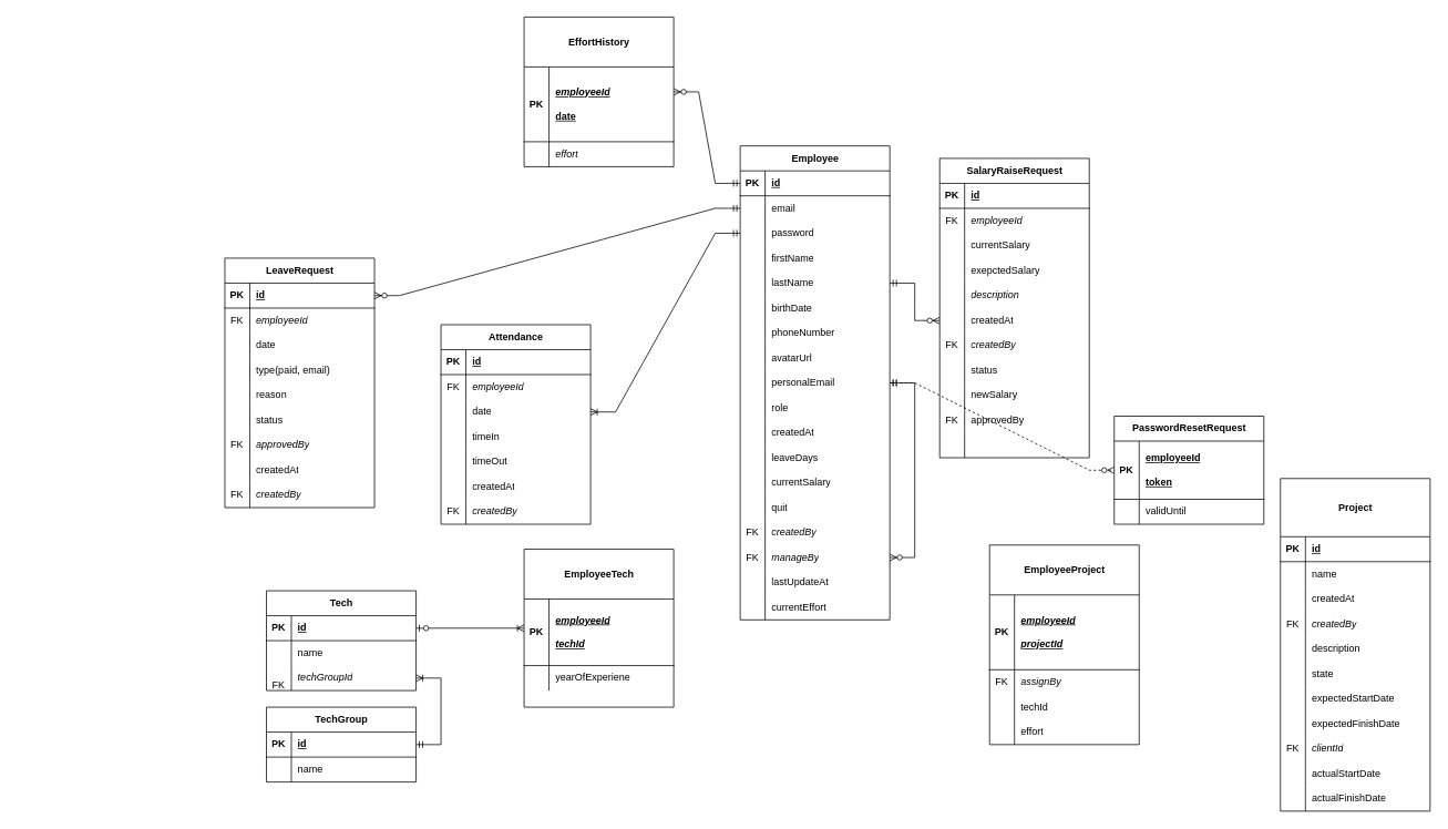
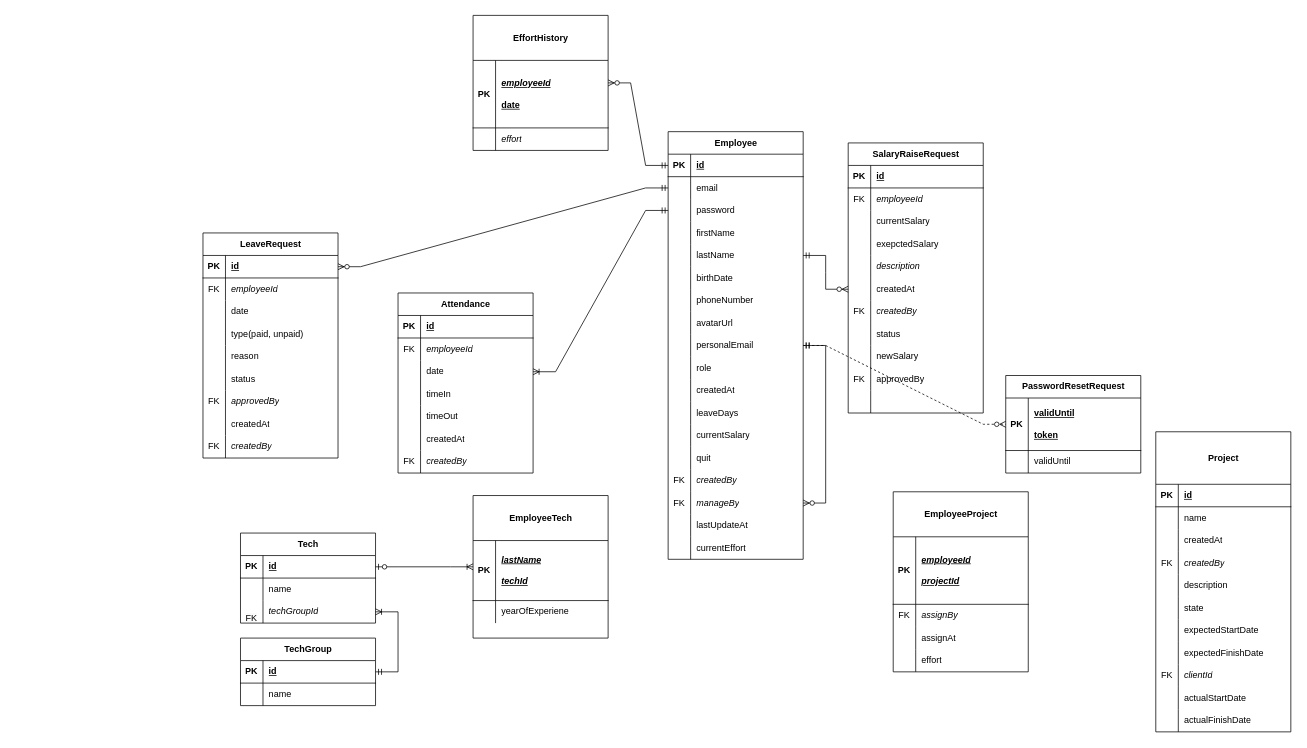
- <mxCell id="158" value="type(paid, email)" style="shape=partialRectangle;connectable=0;fillColor=none;top=0;left=0;bottom=0;right=0;align=left;spacingLeft=6;overflow=hidden;whiteSpace=wrap;html=1;" parent="156" vertex="1"><mxGeometry x="30" width="150" height="30" as="geometry"><mxRectangle width="150" height="30" as="alternateBounds" /></mxGeometry></mxCell>
+ <mxCell id="158" value="type(paid, unpaid)" style="shape=partialRectangle;connectable=0;fillColor=none;top=0;left=0;bottom=0;right=0;align=left;spacingLeft=6;overflow=hidden;whiteSpace=wrap;html=1;" parent="156" vertex="1"><mxGeometry x="30" width="150" height="30" as="geometry"><mxRectangle width="150" height="30" as="alternateBounds" /></mxGeometry></mxCell>
- <mxCell id="120" value="employeeId&lt;div&gt;&lt;br&gt;&lt;/div&gt;&lt;div&gt;token&lt;/div&gt;" style="shape=partialRectangle;connectable=0;fillColor=none;top=0;left=0;bottom=0;right=0;align=left;spacingLeft=6;fontStyle=5;overflow=hidden;whiteSpace=wrap;html=1;" parent="118" vertex="1"><mxGeometry x="30" width="150" height="70" as="geometry"><mxRectangle width="150" height="70" as="alternateBounds" /></mxGeometry></mxCell>
+ <mxCell id="120" value="validUntil&lt;div&gt;&lt;br&gt;&lt;/div&gt;&lt;div&gt;token&lt;/div&gt;" style="shape=partialRectangle;connectable=0;fillColor=none;top=0;left=0;bottom=0;right=0;align=left;spacingLeft=6;fontStyle=5;overflow=hidden;whiteSpace=wrap;html=1;" parent="118" vertex="1"><mxGeometry x="30" width="150" height="70" as="geometry"><mxRectangle width="150" height="70" as="alternateBounds" /></mxGeometry></mxCell>
- <mxCell id="56" value="&lt;i&gt;employeeId&lt;/i&gt;&lt;div&gt;&lt;i&gt;&lt;br&gt;&lt;/i&gt;&lt;/div&gt;&lt;div&gt;&lt;i&gt;techId&lt;/i&gt;&lt;/div&gt;" style="shape=partialRectangle;connectable=0;fillColor=none;top=0;left=0;bottom=0;right=0;align=left;spacingLeft=6;fontStyle=5;overflow=hidden;whiteSpace=wrap;html=1;" parent="54" vertex="1"><mxGeometry x="30" width="150" height="80" as="geometry"><mxRectangle width="150" height="80" as="alternateBounds" /></mxGeometry></mxCell>
+ <mxCell id="56" value="&lt;i&gt;lastName&lt;/i&gt;&lt;div&gt;&lt;i&gt;&lt;br&gt;&lt;/i&gt;&lt;/div&gt;&lt;div&gt;&lt;i&gt;techId&lt;/i&gt;&lt;/div&gt;" style="shape=partialRectangle;connectable=0;fillColor=none;top=0;left=0;bottom=0;right=0;align=left;spacingLeft=6;fontStyle=5;overflow=hidden;whiteSpace=wrap;html=1;" parent="54" vertex="1"><mxGeometry x="30" width="150" height="80" as="geometry"><mxRectangle width="150" height="80" as="alternateBounds" /></mxGeometry></mxCell>
- <mxCell id="183" value="techId" style="shape=partialRectangle;connectable=0;fillColor=none;top=0;left=0;bottom=0;right=0;align=left;spacingLeft=6;overflow=hidden;whiteSpace=wrap;html=1;" parent="181" vertex="1"><mxGeometry x="30" width="150" height="30" as="geometry"><mxRectangle width="150" height="30" as="alternateBounds" /></mxGeometry></mxCell>
+ <mxCell id="183" value="assignAt" style="shape=partialRectangle;connectable=0;fillColor=none;top=0;left=0;bottom=0;right=0;align=left;spacingLeft=6;overflow=hidden;whiteSpace=wrap;html=1;" parent="181" vertex="1"><mxGeometry x="30" width="150" height="30" as="geometry"><mxRectangle width="150" height="30" as="alternateBounds" /></mxGeometry></mxCell>
